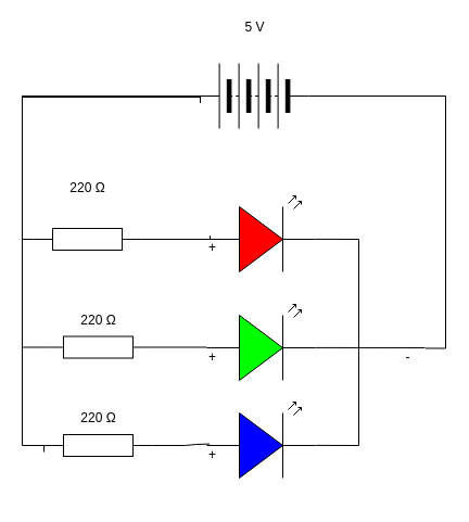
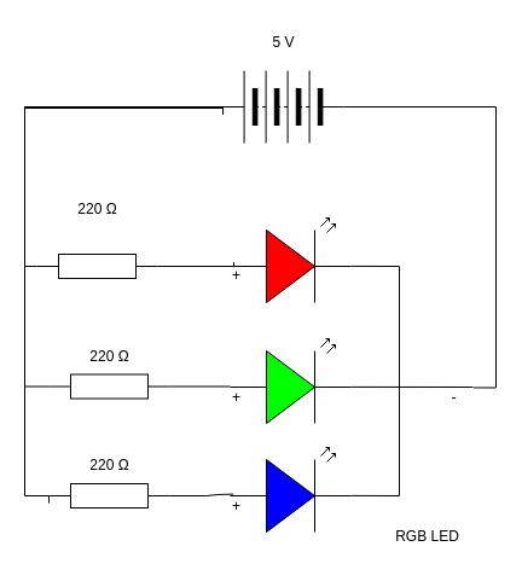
- <mxCell id="28" value="5 V" style="text;html=1;align=center;verticalAlign=middle;resizable=0;points=[];autosize=1;strokeColor=none;fillColor=none;" vertex="1" parent="1"><mxGeometry x="214" y="10" width="40" height="30" as="geometry" /></mxCell>
+ <mxCell id="28" value="5 V" style="text;html=1;align=center;verticalAlign=middle;resizable=0;points=[];autosize=1;strokeColor=none;fillColor=none;" vertex="1" parent="1"><mxGeometry x="214" y="20" width="40" height="30" as="geometry" /></mxCell>
+ <mxCell id="3" value="RGB LED" style="text;html=1;align=center;verticalAlign=middle;resizable=0;points=[];autosize=1;strokeColor=none;fillColor=none;" vertex="1" parent="2"><mxGeometry x="133" y="249" width="80" height="30" as="geometry" /></mxCell>
